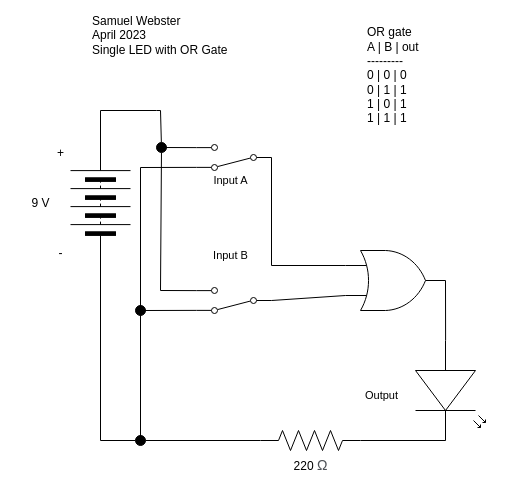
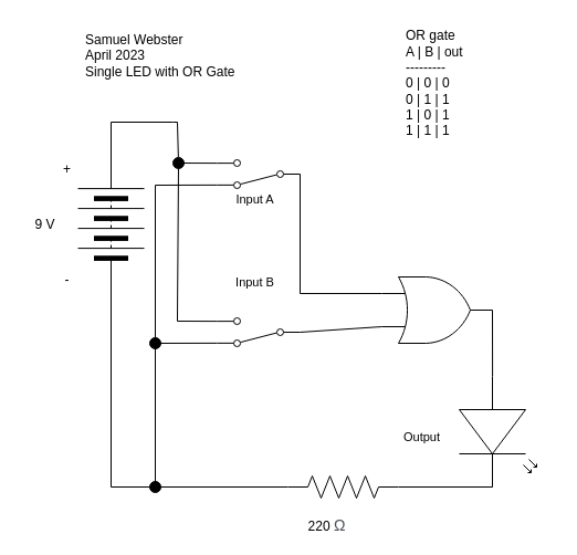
- <mxCell id="14" value="Samuel Webster&lt;br&gt;April 2023&lt;br&gt;Single LED with OR Gate" style="text;html=1;align=left;verticalAlign=middle;resizable=0;points=[];autosize=1;strokeColor=none;fillColor=none;" parent="1" vertex="1"><mxGeometry x="90" y="5" width="160" height="60" as="geometry" /></mxCell>
+ <mxCell id="14" value="Samuel Webster&lt;br&gt;April 2023&lt;br&gt;Single LED with OR Gate" style="text;html=1;align=left;verticalAlign=middle;resizable=0;points=[];autosize=1;strokeColor=none;fillColor=none;" parent="1" vertex="1"><mxGeometry x="75" y="20" width="160" height="60" as="geometry" /></mxCell>
- <mxCell id="13" value="220&amp;nbsp;&lt;span style=&quot;color: rgb(77, 81, 86); font-family: arial, sans-serif; font-size: 14px; text-align: left; background-color: rgb(255, 255, 255);&quot;&gt;Ω&lt;/span&gt;" style="text;html=1;align=center;verticalAlign=middle;resizable=0;points=[];autosize=1;strokeColor=none;fillColor=none;" parent="1" vertex="1"><mxGeometry x="280" y="450" width="60" height="30" as="geometry" /></mxCell>
+ <mxCell id="13" value="220&amp;nbsp;&lt;span style=&quot;color: rgb(77, 81, 86); font-family: arial, sans-serif; font-size: 14px; text-align: left; background-color: rgb(255, 255, 255);&quot;&gt;Ω&lt;/span&gt;" style="text;html=1;align=center;verticalAlign=middle;resizable=0;points=[];autosize=1;strokeColor=none;fillColor=none;" parent="1" vertex="1"><mxGeometry x="265" y="460" width="60" height="30" as="geometry" /></mxCell>
